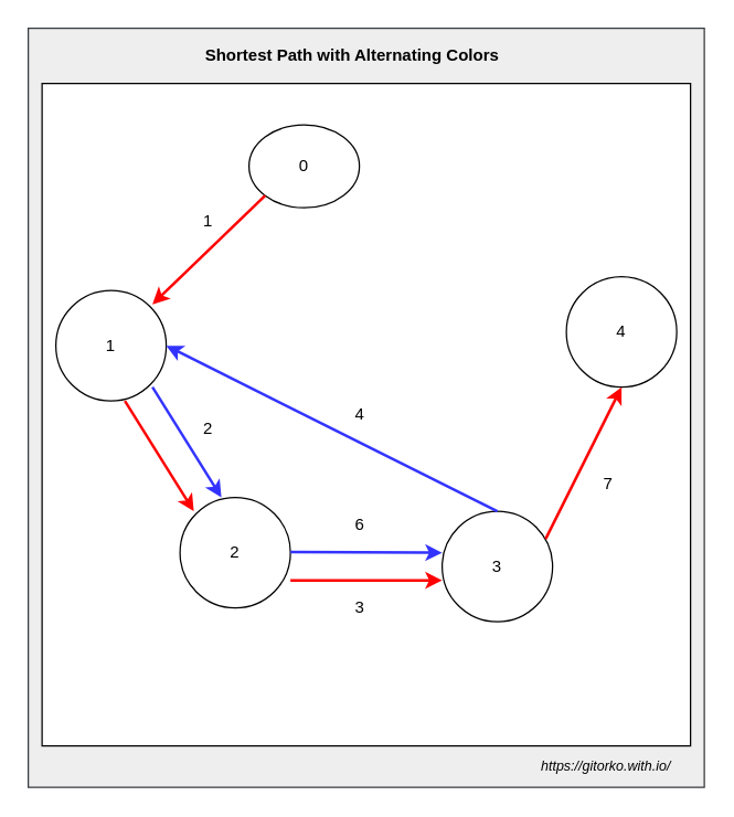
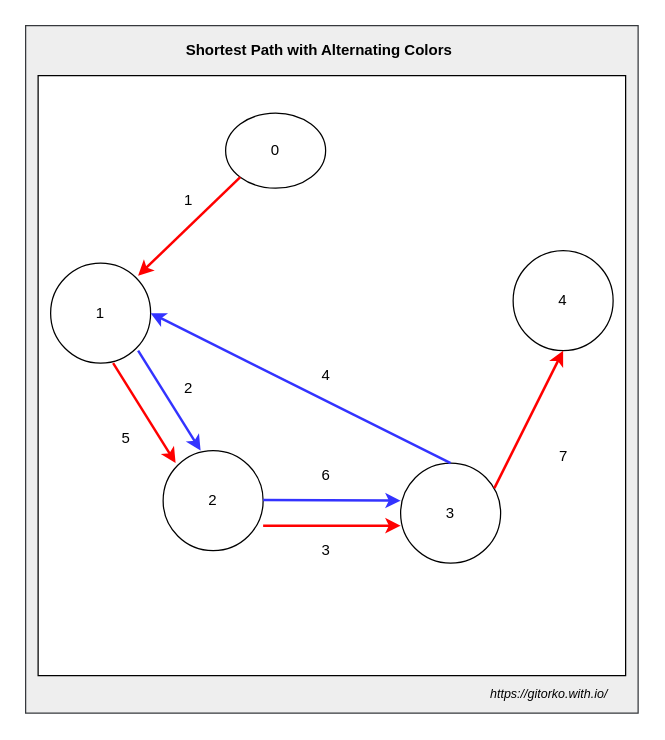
+ <mxCell id="20" value="5" style="text;html=1;align=center;verticalAlign=middle;resizable=0;points=[];autosize=1;" vertex="1" parent="1"><mxGeometry x="90" y="340" width="20" height="20" as="geometry" /></mxCell>
- <mxCell id="22" value="7" style="text;html=1;align=center;verticalAlign=middle;resizable=0;points=[];autosize=1;" vertex="1" parent="1"><mxGeometry x="430" y="340" width="20" height="20" as="geometry" /></mxCell>
+ <mxCell id="22" value="7" style="text;html=1;align=center;verticalAlign=middle;resizable=0;points=[];autosize=1;" vertex="1" parent="1"><mxGeometry x="440" y="355" width="20" height="20" as="geometry" /></mxCell>
